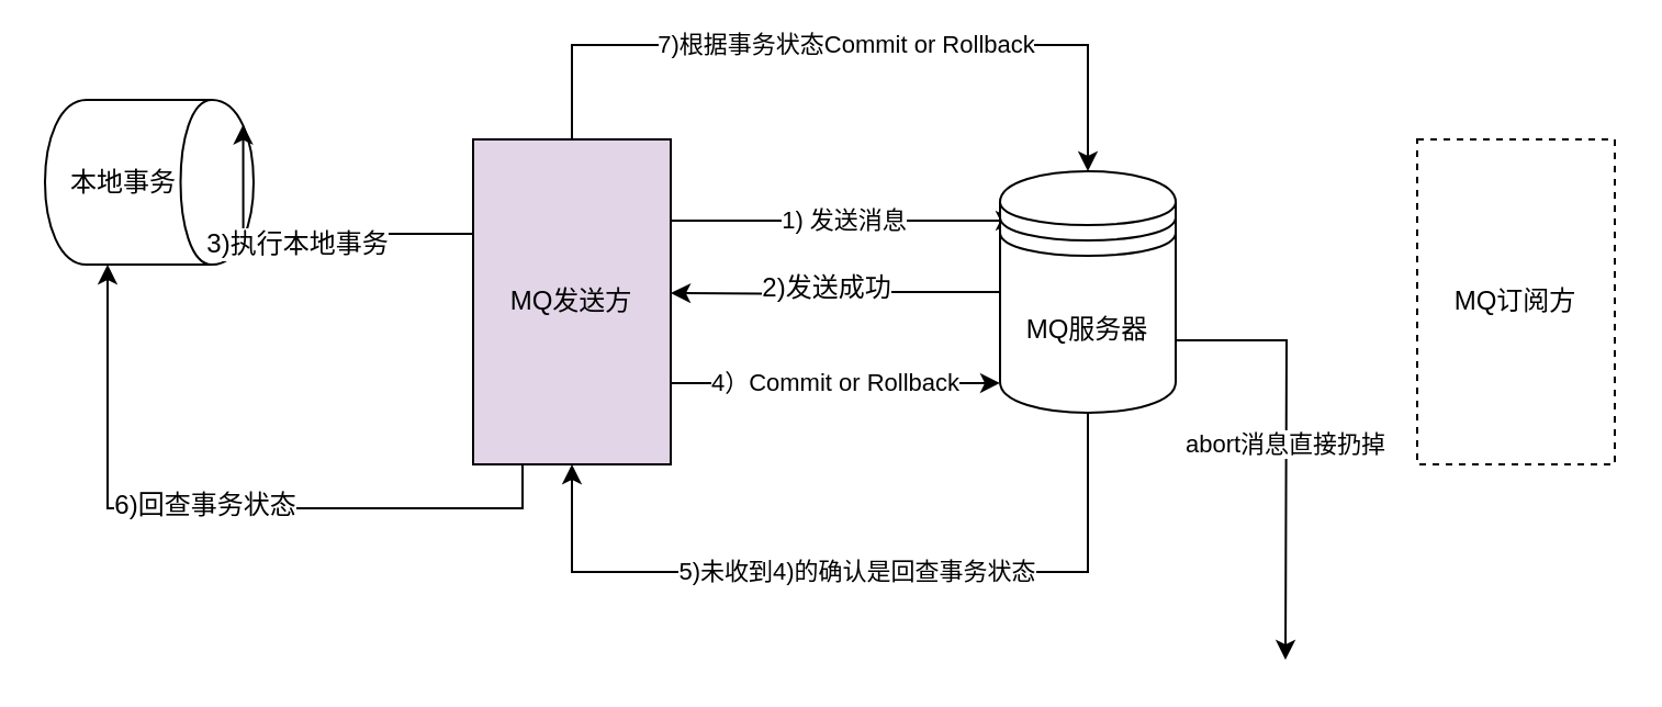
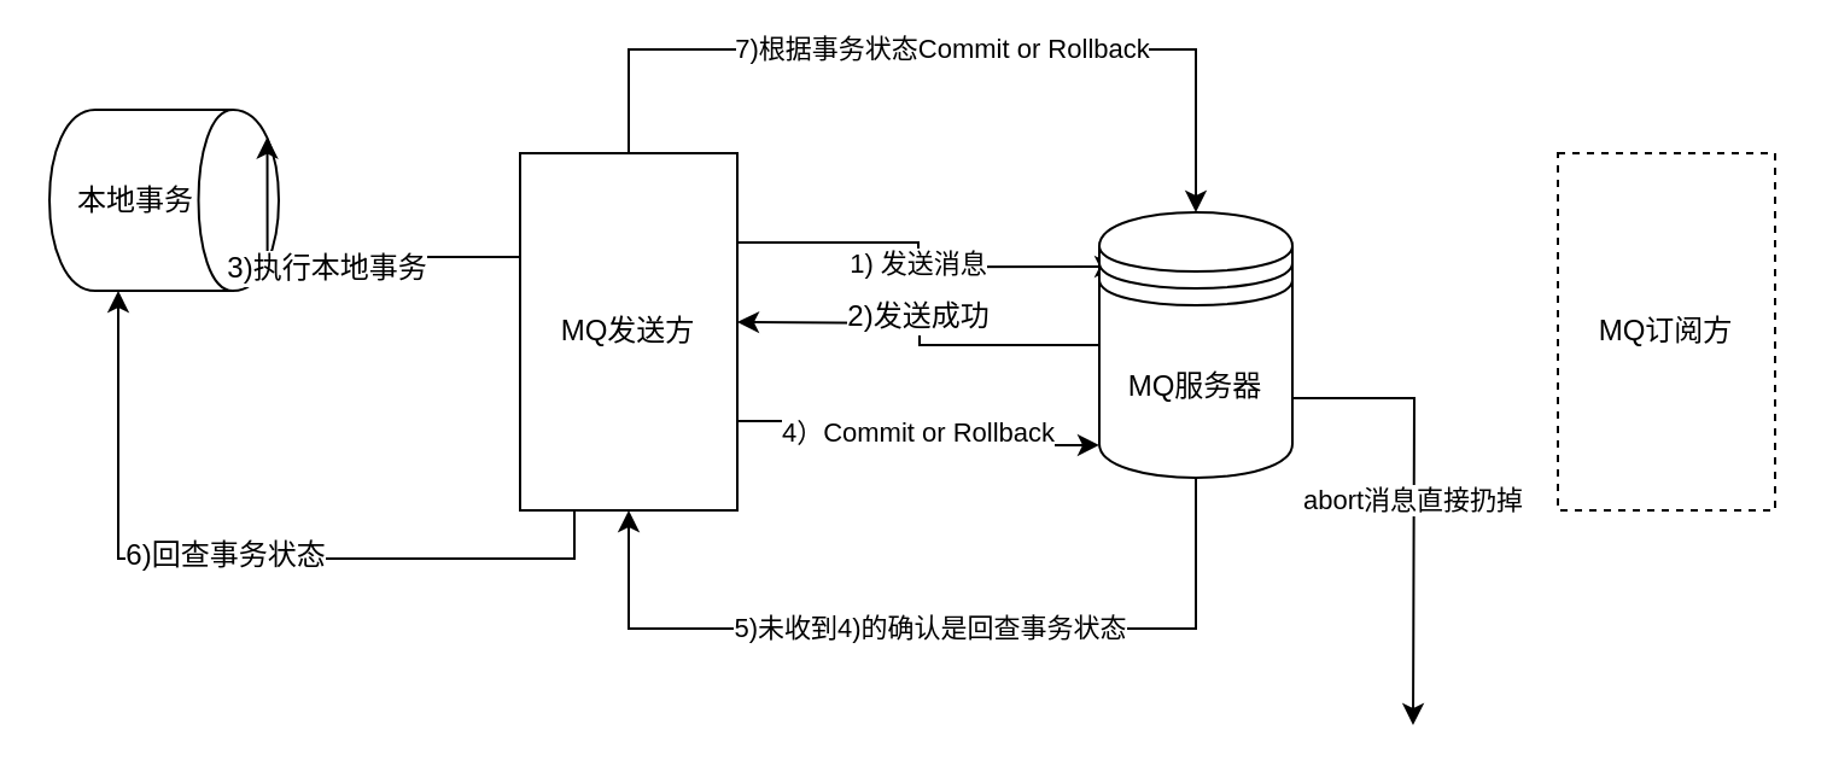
- <mxCell id="15" value="MQ服务器" style="shape=datastore;whiteSpace=wrap;html=1;" vertex="1" parent="1"><mxGeometry x="455" y="77.5" width="80" height="110" as="geometry" /></mxCell>
+ <mxCell id="15" value="MQ服务器" style="shape=datastore;whiteSpace=wrap;html=1;" vertex="1" parent="1"><mxGeometry x="455" y="87.5" width="80" height="110" as="geometry" /></mxCell>
- <mxCell id="10" value="MQ发送方" style="rounded=0;whiteSpace=wrap;html=1;fillColor=#e1d5e7;" vertex="1" parent="1"><mxGeometry x="215" y="63" width="90" height="148" as="geometry" /></mxCell>
+ <mxCell id="10" value="MQ发送方" style="rounded=0;whiteSpace=wrap;html=1;" vertex="1" parent="1"><mxGeometry x="215" y="63" width="90" height="148" as="geometry" /></mxCell>
